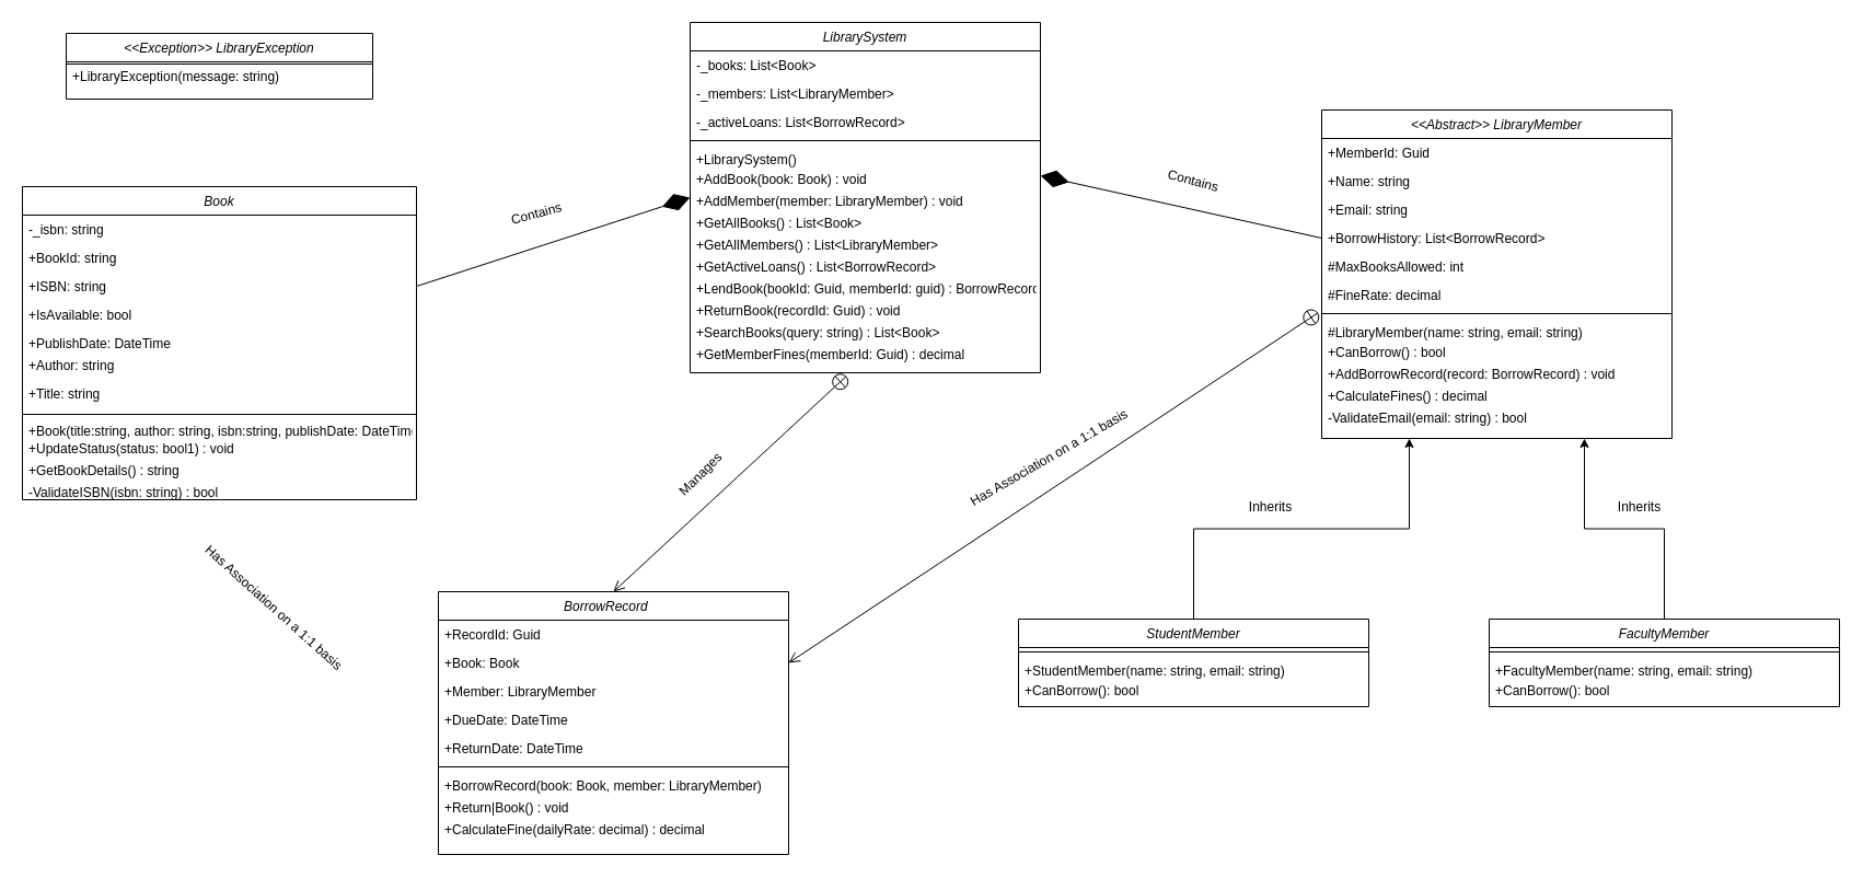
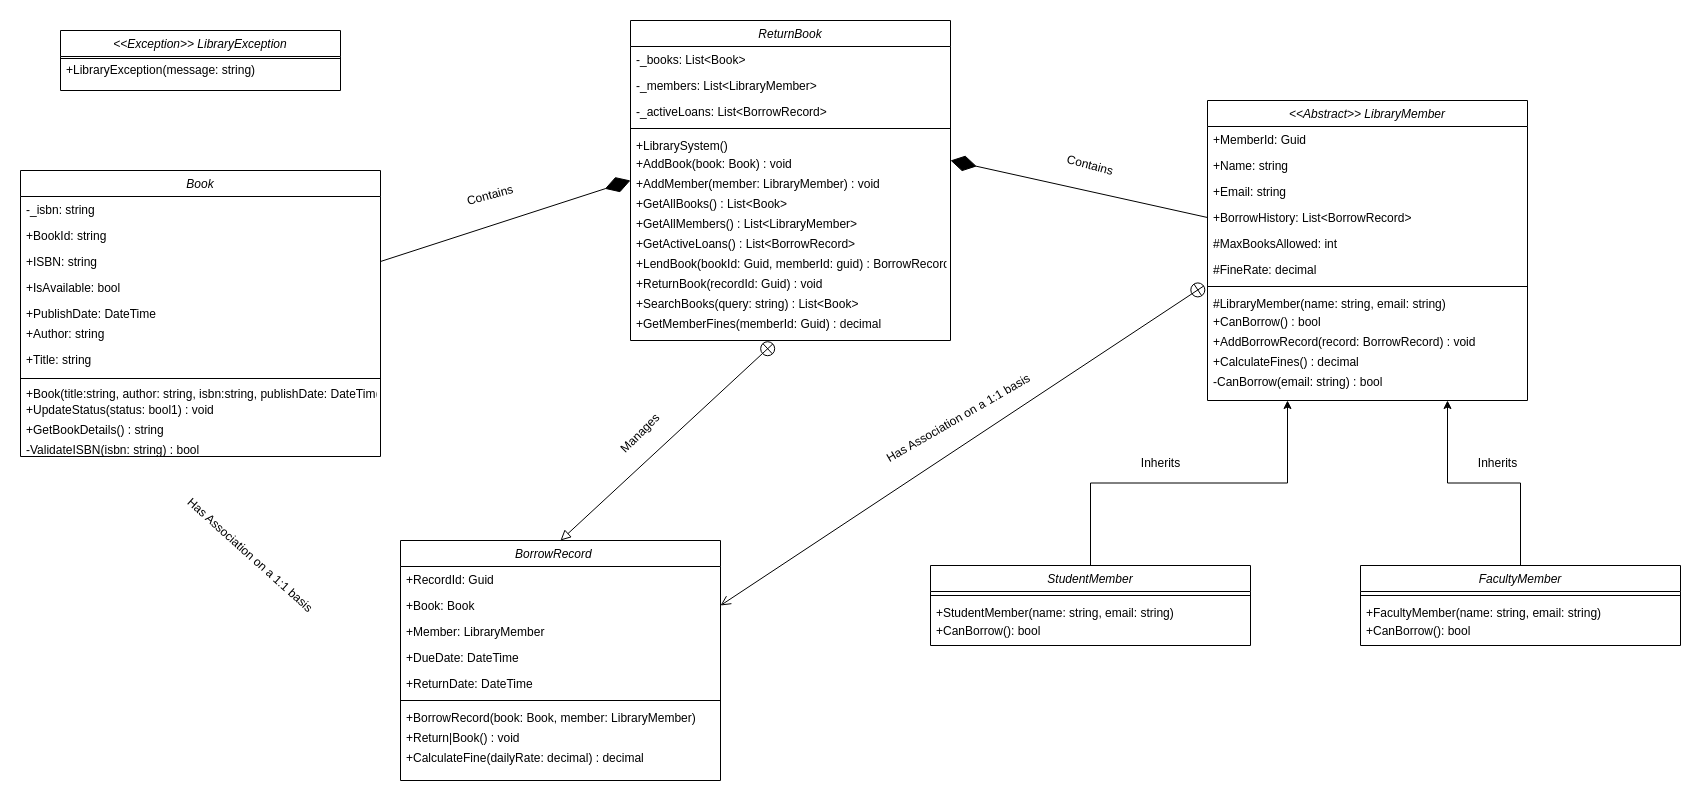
- <mxCell id="15" value="LibrarySystem" style="swimlane;fontStyle=2;align=center;verticalAlign=top;childLayout=stackLayout;horizontal=1;startSize=26;horizontalStack=0;resizeParent=1;resizeLast=0;collapsible=1;marginBottom=0;rounded=0;shadow=0;strokeWidth=1;" vertex="1" parent="1"><mxGeometry x="630" width="320" height="320" as="geometry" y="20"><mxRectangle x="230" y="140" width="160" height="26" as="alternateBounds" /></mxGeometry></mxCell>
+ <mxCell id="15" value="ReturnBook" style="swimlane;fontStyle=2;align=center;verticalAlign=top;childLayout=stackLayout;horizontal=1;startSize=26;horizontalStack=0;resizeParent=1;resizeLast=0;collapsible=1;marginBottom=0;rounded=0;shadow=0;strokeWidth=1;" vertex="1" parent="1"><mxGeometry x="630" width="320" height="320" as="geometry" y="20"><mxRectangle x="230" y="140" width="160" height="26" as="alternateBounds" /></mxGeometry></mxCell>
- <mxCell id="14" value="-ValidateEmail(email: string) : bool" style="text;align=left;verticalAlign=top;spacingLeft=4;spacingRight=4;overflow=hidden;rotatable=0;points=[[0,0.5],[1,0.5]];portConstraint=eastwest;" vertex="1" parent="2"><mxGeometry y="268" width="320" height="20" as="geometry" /></mxCell>
+ <mxCell id="14" value="-CanBorrow(email: string) : bool" style="text;align=left;verticalAlign=top;spacingLeft=4;spacingRight=4;overflow=hidden;rotatable=0;points=[[0,0.5],[1,0.5]];portConstraint=eastwest;" vertex="1" parent="2"><mxGeometry y="268" width="320" height="20" as="geometry" /></mxCell>
- <mxCell id="67" value="" style="endArrow=open;startArrow=circlePlus;endFill=0;startFill=0;endSize=8;html=1;rounded=0;exitX=0.447;exitY=1.64;exitDx=0;exitDy=0;exitPerimeter=0;entryX=0.5;entryY=0;entryDx=0;entryDy=0;" edge="1" parent="1" source="29" target="30"><mxGeometry width="160" relative="1" as="geometry"><mxPoint x="760" y="360" as="sourcePoint" /><mxPoint x="760" y="550" as="targetPoint" /></mxGeometry></mxCell>
+ <mxCell id="67" value="" style="endArrow=block;startArrow=circlePlus;endFill=0;startFill=0;endSize=8;html=1;rounded=0;exitX=0.447;exitY=1.64;exitDx=0;exitDy=0;exitPerimeter=0;entryX=0.5;entryY=0;entryDx=0;entryDy=0;" edge="1" parent="1" source="29" target="30"><mxGeometry width="160" relative="1" as="geometry"><mxPoint x="760" y="360" as="sourcePoint" /><mxPoint x="760" y="550" as="targetPoint" /></mxGeometry></mxCell>
